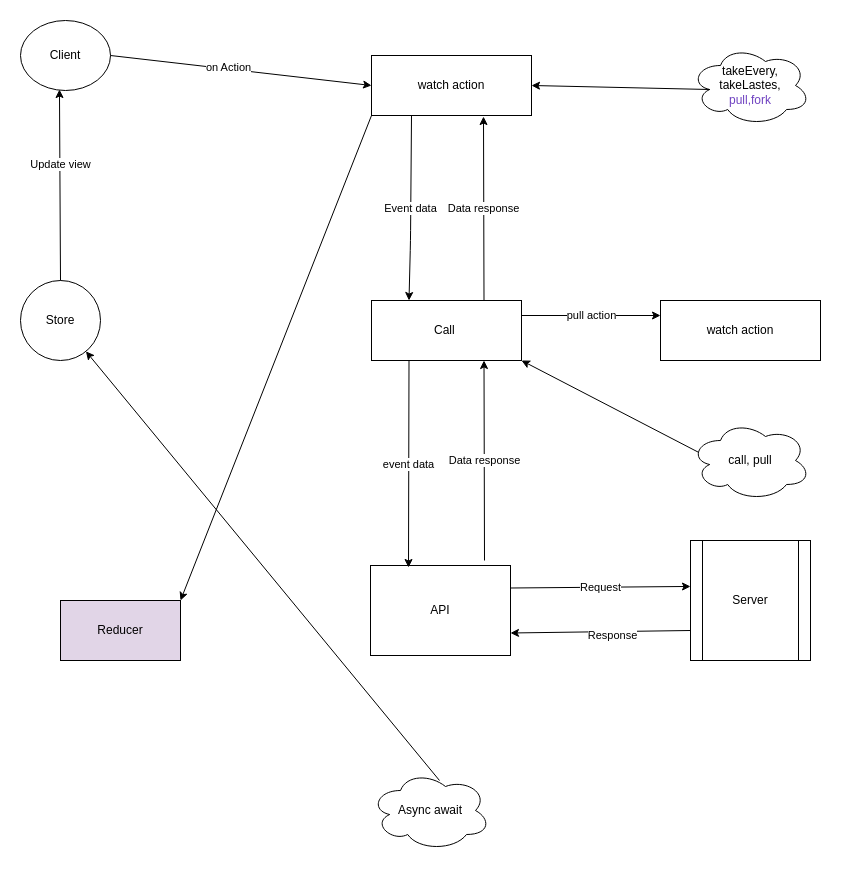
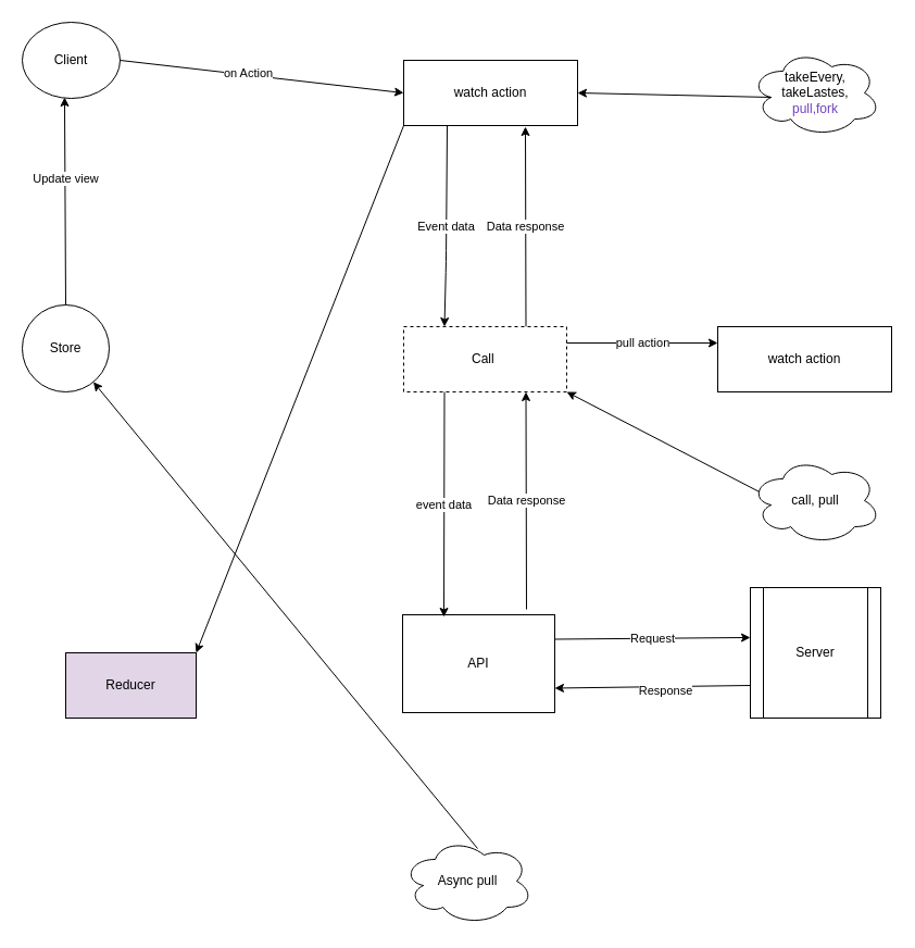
- <mxCell id="5" value="Call&amp;nbsp;" style="rounded=0;whiteSpace=wrap;html=1;" vertex="1" parent="1"><mxGeometry x="371" y="300" width="150" height="60" as="geometry" /></mxCell>
+ <mxCell id="5" value="Call&amp;nbsp;" style="rounded=0;whiteSpace=wrap;html=1;dashed=1;" vertex="1" parent="1"><mxGeometry x="371" y="300" width="150" height="60" as="geometry" /></mxCell>
- <mxCell id="20" value="Async await" style="ellipse;shape=cloud;whiteSpace=wrap;html=1;" vertex="1" parent="1"><mxGeometry x="370" y="770" width="120" height="80" as="geometry" /></mxCell>
+ <mxCell id="20" value="Async pull" style="ellipse;shape=cloud;whiteSpace=wrap;html=1;" vertex="1" parent="1"><mxGeometry x="370" y="770" width="120" height="80" as="geometry" /></mxCell>
